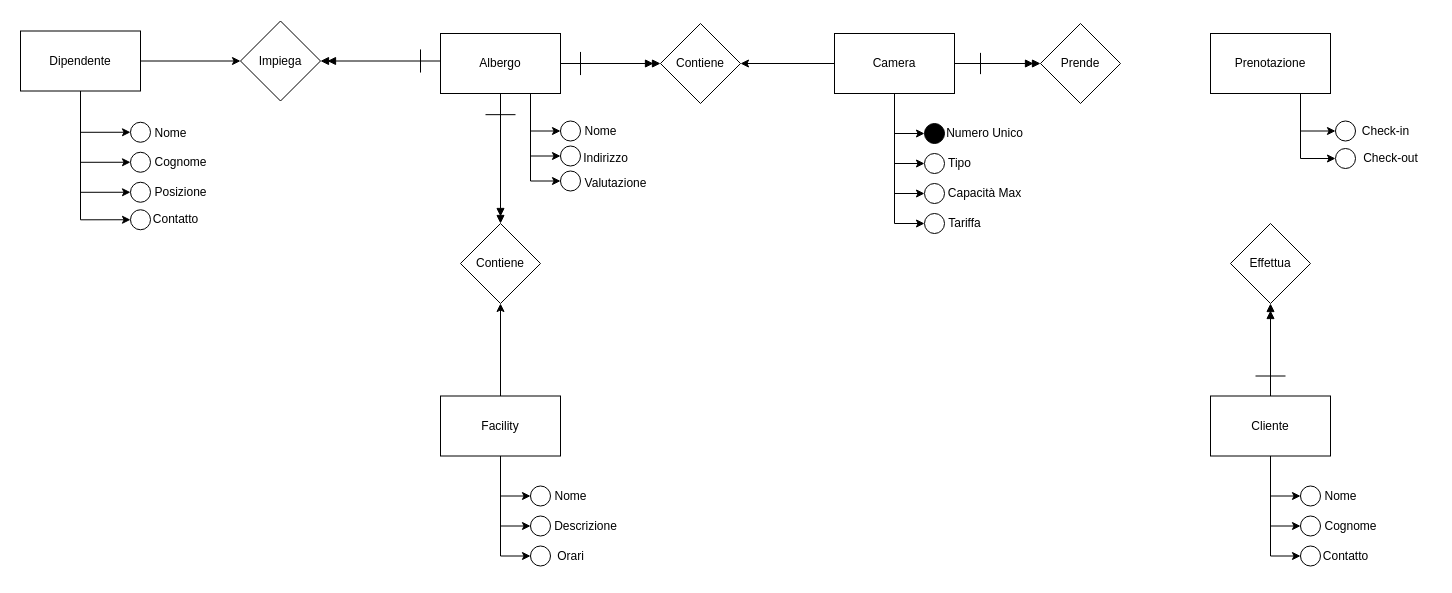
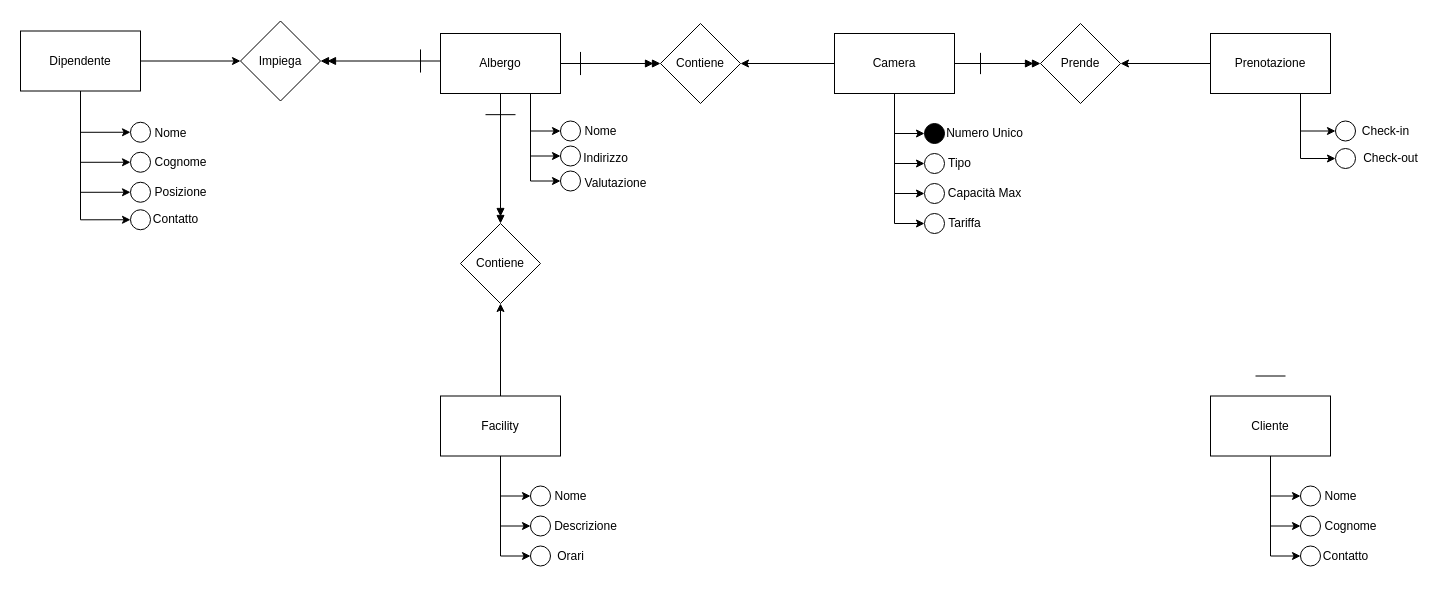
+ <mxCell id="63" style="edgeStyle=orthogonalEdgeStyle;rounded=0;orthogonalLoop=1;jettySize=auto;html=1;entryX=1;entryY=0.5;entryDx=0;entryDy=0;" parent="1" source="64" target="65" edge="1"><mxGeometry relative="1" as="geometry" /></mxCell>
- <mxCell id="66" value="Effettua" style="rhombus;whiteSpace=wrap;html=1;" parent="1" vertex="1"><mxGeometry x="1230" y="223" width="80" height="80" as="geometry" /></mxCell>
- <mxCell id="24" style="edgeStyle=orthogonalEdgeStyle;rounded=0;orthogonalLoop=1;jettySize=auto;html=1;entryX=0.5;entryY=1;entryDx=0;entryDy=0;endArrow=doubleBlock;endFill=1;" parent="1" source="25" target="66" edge="1"><mxGeometry relative="1" as="geometry" /></mxCell>
